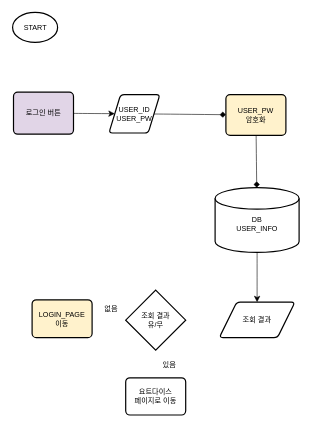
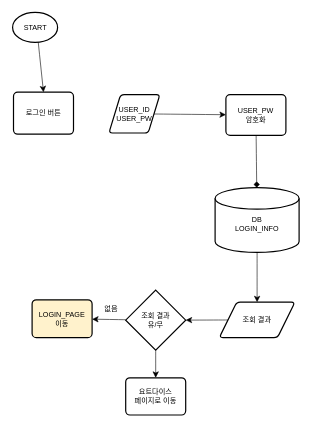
+ <mxCell id="2" style="edgeStyle=none;curved=1;rounded=0;orthogonalLoop=1;jettySize=auto;html=1;exitX=0.5;exitY=0;exitDx=0;exitDy=0;exitPerimeter=0;entryX=0.5;entryY=0;entryDx=0;entryDy=0;fontSize=12;startSize=8;endSize=8;" edge="1" parent="1" source="3" target="5"><mxGeometry relative="1" as="geometry" /></mxCell>
- <mxCell id="5" value="로그인 버튼" style="rounded=1;whiteSpace=wrap;html=1;absoluteArcSize=1;arcSize=14;strokeWidth=2;fillColor=#e1d5e7;" vertex="1" parent="1"><mxGeometry x="22" y="153" width="100" height="70" as="geometry" /></mxCell>
+ <mxCell id="5" value="로그인 버튼" style="rounded=1;whiteSpace=wrap;html=1;absoluteArcSize=1;arcSize=14;strokeWidth=2;" vertex="1" parent="1"><mxGeometry x="22" y="153" width="100" height="70" as="geometry" /></mxCell>
- <mxCell id="4" value="" style="edgeStyle=none;curved=1;rounded=0;orthogonalLoop=1;jettySize=auto;html=1;fontSize=12;startSize=8;endSize=8;" edge="1" parent="1" source="5" target="7"><mxGeometry relative="1" as="geometry" /></mxCell>
- <mxCell id="6" value="" style="edgeStyle=none;curved=1;rounded=0;orthogonalLoop=1;jettySize=auto;html=1;fontSize=12;startSize=8;endSize=8;endArrow=diamond;" edge="1" parent="1" source="7" target="11"><mxGeometry relative="1" as="geometry" /></mxCell>
+ <mxCell id="6" value="" style="edgeStyle=none;curved=1;rounded=0;orthogonalLoop=1;jettySize=auto;html=1;fontSize=12;startSize=8;endSize=8;" edge="1" parent="1" source="7" target="11"><mxGeometry relative="1" as="geometry" /></mxCell>
- <mxCell id="11" value="USER_PW&lt;div&gt;암호화&lt;/div&gt;" style="rounded=1;whiteSpace=wrap;html=1;absoluteArcSize=1;arcSize=14;strokeWidth=2;fillColor=#fff2cc;" vertex="1" parent="1"><mxGeometry x="376" y="157" width="100" height="68" as="geometry" /></mxCell>
+ <mxCell id="11" value="USER_PW&lt;div&gt;암호화&lt;/div&gt;" style="rounded=1;whiteSpace=wrap;html=1;absoluteArcSize=1;arcSize=14;strokeWidth=2;" vertex="1" parent="1"><mxGeometry x="376" y="157" width="100" height="68" as="geometry" /></mxCell>
- <mxCell id="9" value="&lt;div&gt;&lt;br&gt;&lt;/div&gt;DB&lt;div&gt;USER_INFO&lt;/div&gt;" style="strokeWidth=2;html=1;shape=mxgraph.flowchart.database;whiteSpace=wrap;" vertex="1" parent="1"><mxGeometry x="358" y="312" width="140" height="108" as="geometry" /></mxCell>
+ <mxCell id="9" value="&lt;div&gt;&lt;br&gt;&lt;/div&gt;DB&lt;div&gt;LOGIN_INFO&lt;/div&gt;" style="strokeWidth=2;html=1;shape=mxgraph.flowchart.database;whiteSpace=wrap;" vertex="1" parent="1"><mxGeometry x="358" y="312" width="140" height="108" as="geometry" /></mxCell>
+ <mxCell id="14" value="" style="edgeStyle=none;curved=1;rounded=0;orthogonalLoop=1;jettySize=auto;html=1;fontSize=12;startSize=8;endSize=8;" edge="1" parent="1" source="16" target="17"><mxGeometry relative="1" as="geometry" /></mxCell>
+ <mxCell id="12" value="" style="edgeStyle=none;curved=1;rounded=0;orthogonalLoop=1;jettySize=auto;html=1;fontSize=12;startSize=8;endSize=8;" edge="1" parent="1" source="13" target="16"><mxGeometry relative="1" as="geometry" /></mxCell>
- <mxCell id="20" value="있음" style="text;strokeColor=none;fillColor=none;html=1;align=center;verticalAlign=middle;whiteSpace=wrap;rounded=0;fontSize=12;" vertex="1" parent="1"><mxGeometry x="260" y="592" width="44" height="30" as="geometry" /></mxCell>
+ <mxCell id="15" value="" style="edgeStyle=none;curved=1;rounded=0;orthogonalLoop=1;jettySize=auto;html=1;fontSize=12;startSize=8;endSize=8;" edge="1" parent="1" source="16" target="18"><mxGeometry relative="1" as="geometry" /></mxCell>
